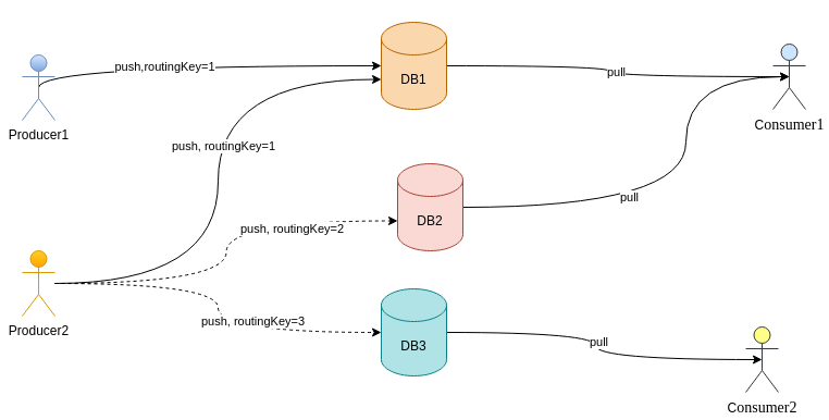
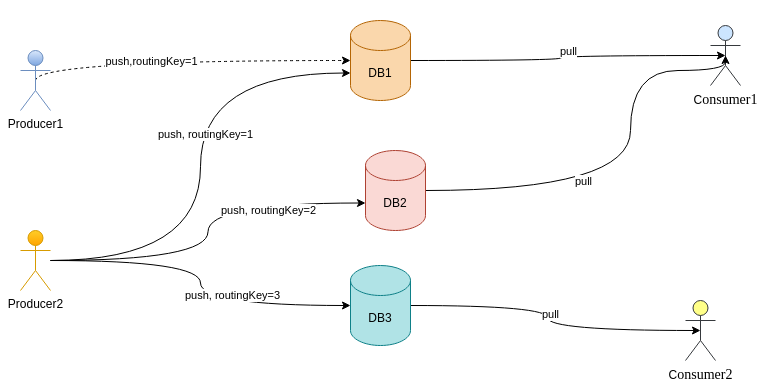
- <mxCell id="2" style="edgeStyle=orthogonalEdgeStyle;curved=1;rounded=0;orthogonalLoop=1;jettySize=auto;html=1;entryX=0;entryY=0.5;entryDx=0;entryDy=0;entryPerimeter=0;exitX=0.5;exitY=0.5;exitDx=0;exitDy=0;exitPerimeter=0;" edge="1" parent="1" source="4" target="16"><mxGeometry relative="1" as="geometry"><Array as="points"><mxPoint x="35" y="60" /></Array></mxGeometry></mxCell>
+ <mxCell id="2" style="edgeStyle=orthogonalEdgeStyle;curved=1;rounded=0;orthogonalLoop=1;jettySize=auto;html=1;entryX=0;entryY=0.5;entryDx=0;entryDy=0;entryPerimeter=0;exitX=0.5;exitY=0.5;exitDx=0;exitDy=0;exitPerimeter=0;dashed=1;" edge="1" parent="1" source="4" target="16"><mxGeometry relative="1" as="geometry"><Array as="points"><mxPoint x="35" y="60" /></Array></mxGeometry></mxCell>
- <mxCell id="5" value="C&lt;span style=&quot;font-family: &amp;#34;.pingfang sc&amp;#34; ; font-size: 14px&quot;&gt;onsumer1&lt;/span&gt;" style="shape=umlActor;verticalLabelPosition=bottom;verticalAlign=top;html=1;outlineConnect=0;fillColor=#cce5ff;strokeColor=#36393d;" vertex="1" parent="1"><mxGeometry x="710" y="40" width="30" height="60" as="geometry" /></mxCell>
+ <mxCell id="5" value="C&lt;span style=&quot;font-family: &amp;#34;.pingfang sc&amp;#34; ; font-size: 14px&quot;&gt;onsumer1&lt;/span&gt;" style="shape=umlActor;verticalLabelPosition=bottom;verticalAlign=top;html=1;outlineConnect=0;fillColor=#cce5ff;strokeColor=#36393d;" vertex="1" parent="1"><mxGeometry x="710" y="25" width="30" height="60" as="geometry" /></mxCell>
- <mxCell id="9" style="edgeStyle=orthogonalEdgeStyle;curved=1;rounded=0;orthogonalLoop=1;jettySize=auto;html=1;entryX=0;entryY=0;entryDx=0;entryDy=52.5;entryPerimeter=0;dashed=1;" edge="1" parent="1" source="13" target="19"><mxGeometry relative="1" as="geometry" /></mxCell>
+ <mxCell id="9" style="edgeStyle=orthogonalEdgeStyle;curved=1;rounded=0;orthogonalLoop=1;jettySize=auto;html=1;entryX=0;entryY=0;entryDx=0;entryDy=52.5;entryPerimeter=0;" edge="1" parent="1" source="13" target="19"><mxGeometry relative="1" as="geometry" /></mxCell>
- <mxCell id="11" style="edgeStyle=orthogonalEdgeStyle;curved=1;rounded=0;orthogonalLoop=1;jettySize=auto;html=1;dashed=1;" edge="1" parent="1" source="13" target="22"><mxGeometry relative="1" as="geometry" /></mxCell>
+ <mxCell id="11" style="edgeStyle=orthogonalEdgeStyle;curved=1;rounded=0;orthogonalLoop=1;jettySize=auto;html=1;" edge="1" parent="1" source="13" target="22"><mxGeometry relative="1" as="geometry" /></mxCell>
